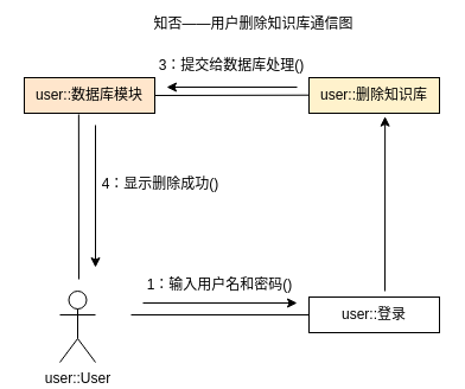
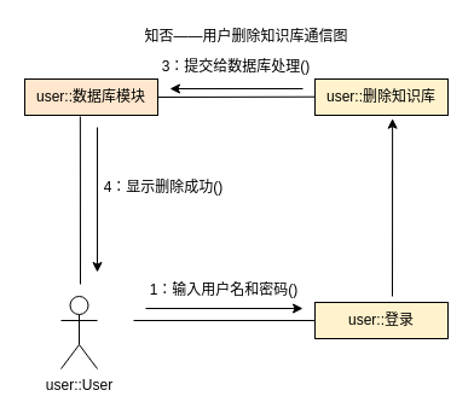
- <mxCell id="16" value="知否——用户删除知识库通信图" style="text;html=1;strokeColor=none;fillColor=none;align=center;verticalAlign=middle;whiteSpace=wrap;rounded=0;" vertex="1" parent="1"><mxGeometry x="116" y="10" width="195" height="20" as="geometry" /></mxCell>
+ <mxCell id="16" value="知否——用户删除知识库通信图" style="text;html=1;strokeColor=none;fillColor=none;align=center;verticalAlign=middle;whiteSpace=wrap;rounded=0;" vertex="1" parent="1"><mxGeometry x="106" y="20" width="195" height="20" as="geometry" /></mxCell>
- <mxCell id="4" value="user::登录" style="rounded=0;whiteSpace=wrap;html=1;" vertex="1" parent="1"><mxGeometry x="260" y="250" width="110" height="30" as="geometry" /></mxCell>
+ <mxCell id="4" value="user::登录" style="rounded=0;whiteSpace=wrap;html=1;fillColor=#fff2cc;" vertex="1" parent="1"><mxGeometry x="260" y="250" width="110" height="30" as="geometry" /></mxCell>
